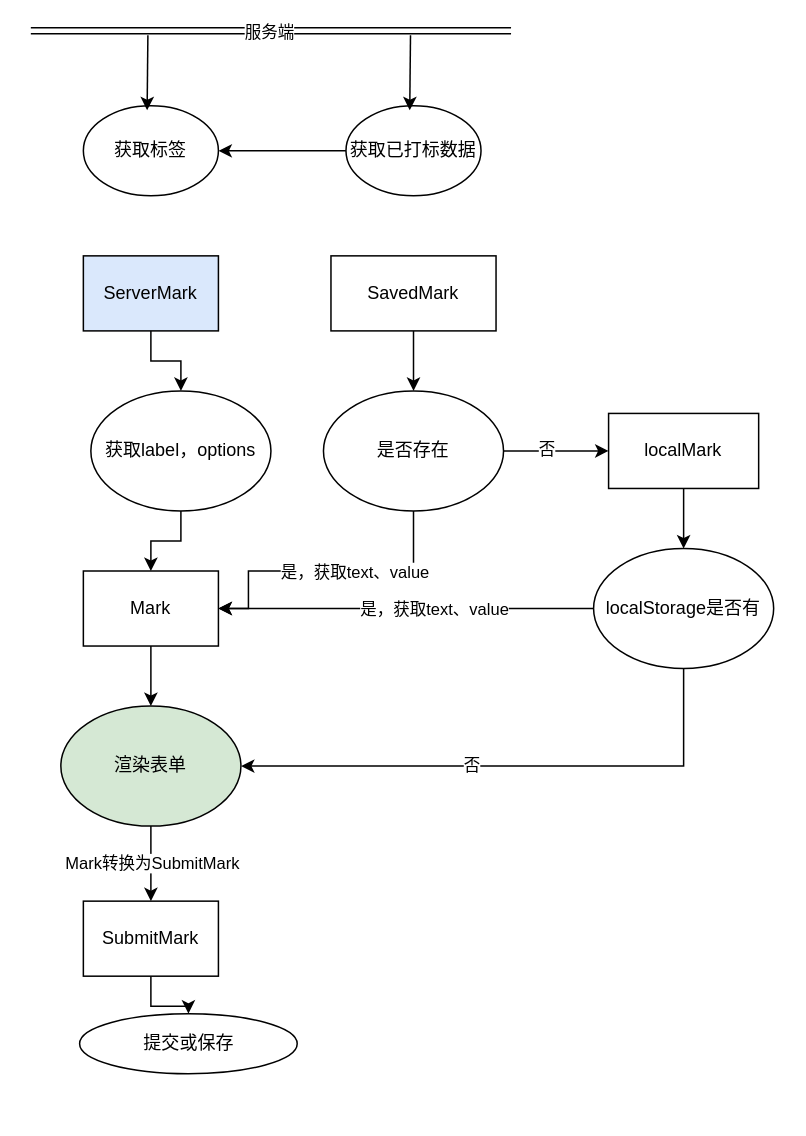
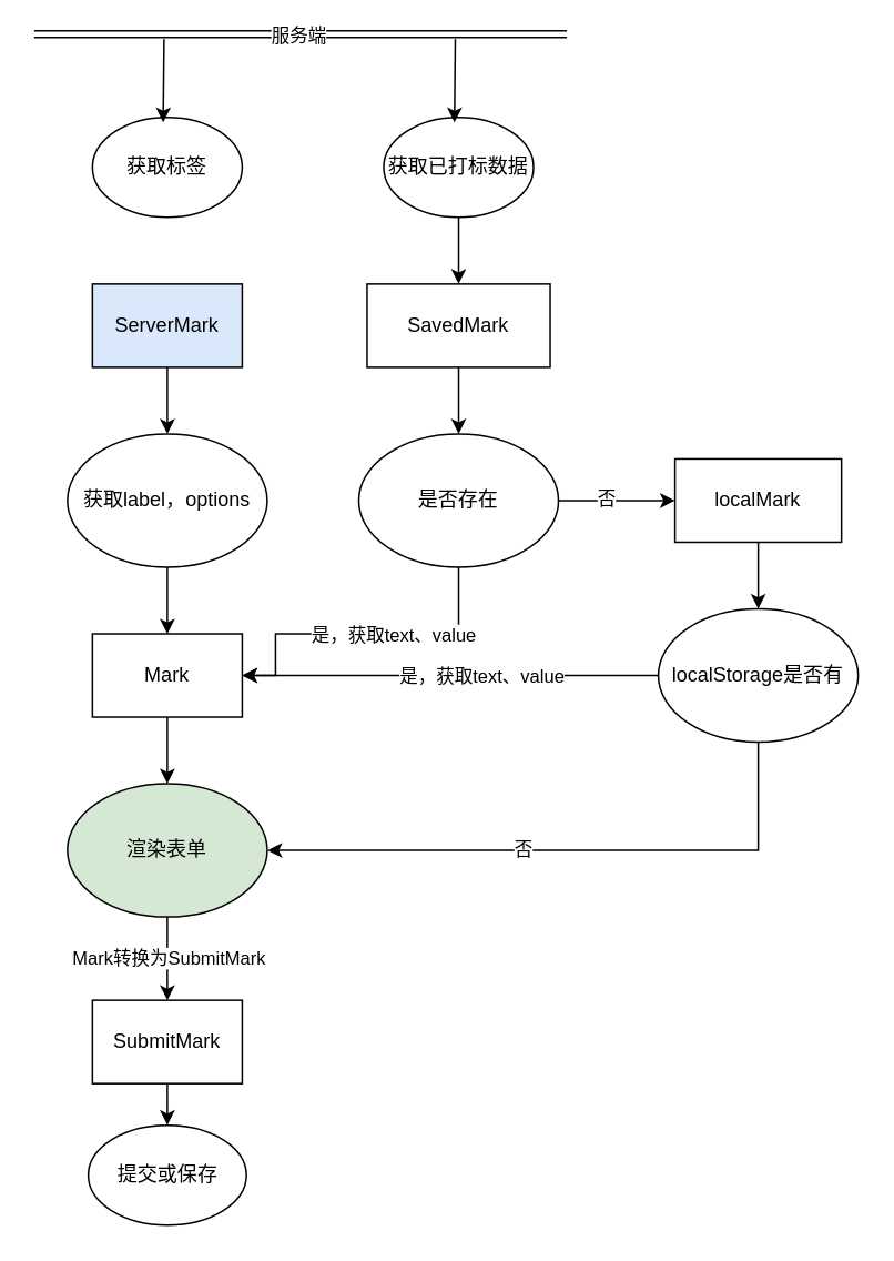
- <mxCell id="32" value="" style="edgeStyle=orthogonalEdgeStyle;rounded=0;orthogonalLoop=1;jettySize=auto;html=1;" edge="1" parent="1" source="33" target="28"><mxGeometry relative="1" as="geometry" /></mxCell>
+ <mxCell id="32" value="" style="edgeStyle=orthogonalEdgeStyle;rounded=0;orthogonalLoop=1;jettySize=auto;html=1;" edge="1" parent="1" source="33" target="11"><mxGeometry relative="1" as="geometry" /></mxCell>
- <mxCell id="9" value="获取label，options" style="ellipse;whiteSpace=wrap;html=1;" vertex="1" parent="1"><mxGeometry x="60" y="260" width="120" height="80" as="geometry" /></mxCell>
+ <mxCell id="9" value="获取label，options" style="ellipse;whiteSpace=wrap;html=1;" vertex="1" parent="1"><mxGeometry x="40" y="260" width="120" height="80" as="geometry" /></mxCell>
- <mxCell id="27" value="提交或保存" style="ellipse;whiteSpace=wrap;html=1;" vertex="1" parent="1"><mxGeometry x="52.5" y="675" width="145" height="40" as="geometry" /></mxCell>
+ <mxCell id="27" value="提交或保存" style="ellipse;whiteSpace=wrap;html=1;" vertex="1" parent="1"><mxGeometry x="52.5" y="675" width="95" height="60" as="geometry" /></mxCell>
